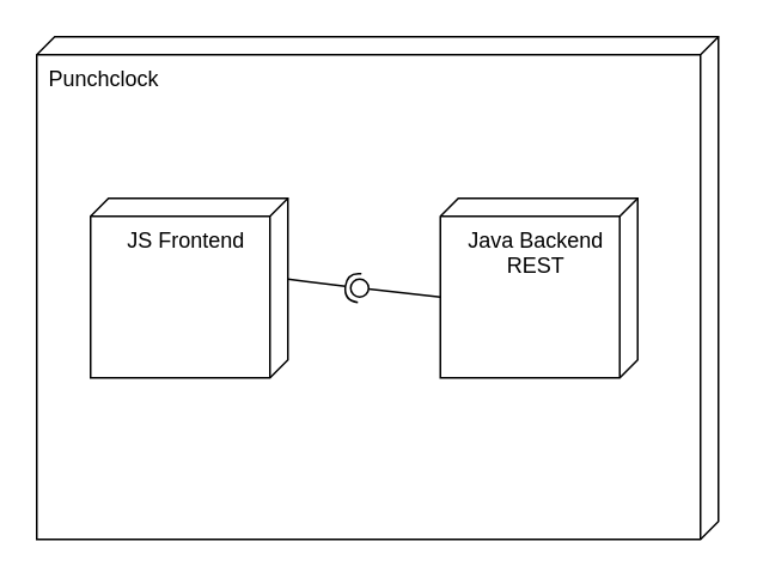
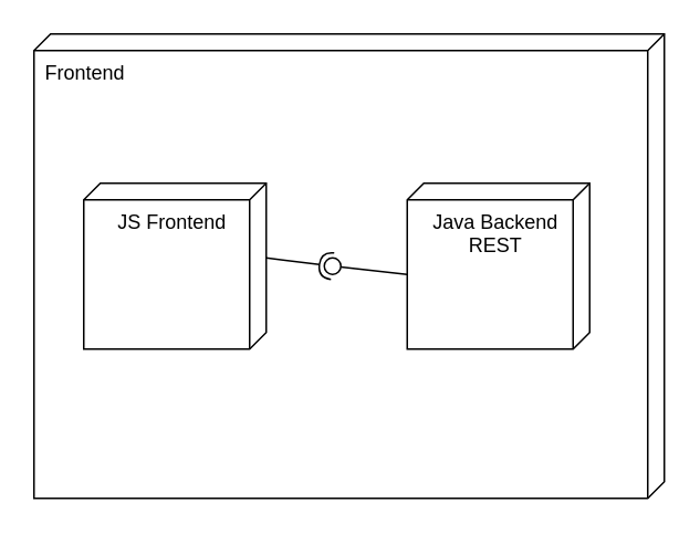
- <mxCell id="2" value="Punchclock" style="verticalAlign=top;align=left;shape=cube;size=10;direction=south;fontStyle=0;html=1;boundedLbl=1;spacingLeft=5;" vertex="1" parent="1"><mxGeometry x="20" y="20" width="380" height="280" as="geometry" /></mxCell>
+ <mxCell id="2" value="Frontend" style="verticalAlign=top;align=left;shape=cube;size=10;direction=south;fontStyle=0;html=1;boundedLbl=1;spacingLeft=5;" vertex="1" parent="1"><mxGeometry x="20" y="20" width="380" height="280" as="geometry" /></mxCell>
